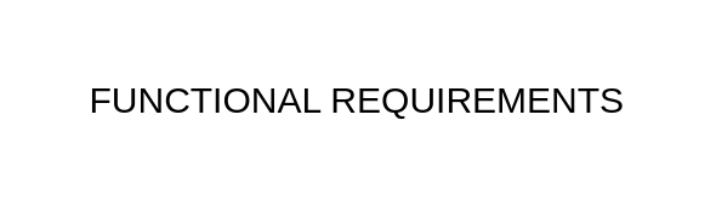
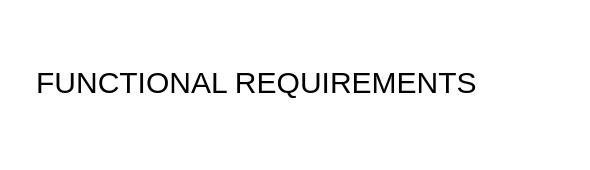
- <mxCell id="2" value="FUNCTIONAL REQUIREMENTS" style="text;html=1;align=center;verticalAlign=middle;resizable=0;points=[];autosize=1;strokeColor=none;fillColor=none;" vertex="1" parent="1"><mxGeometry x="20" y="20" width="194" height="26" as="geometry" /></mxCell>
+ <mxCell id="2" value="FUNCTIONAL REQUIREMENTS" style="text;html=1;align=center;verticalAlign=middle;resizable=0;points=[];autosize=1;strokeColor=none;fillColor=none;" vertex="1" parent="1"><mxGeometry x="5" y="20" width="194" height="26" as="geometry" /></mxCell>
